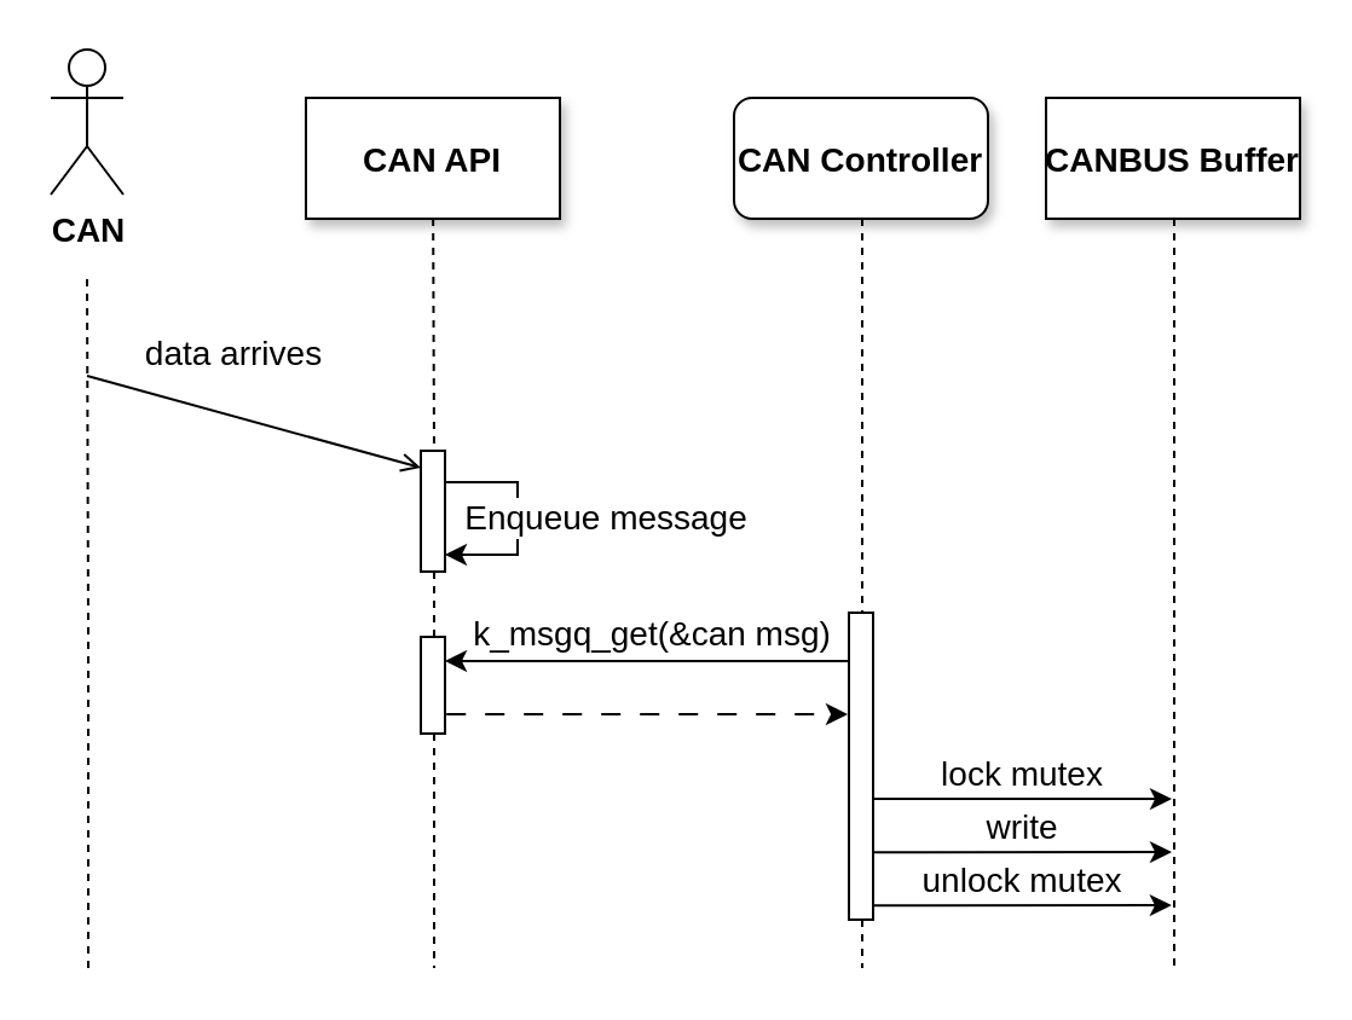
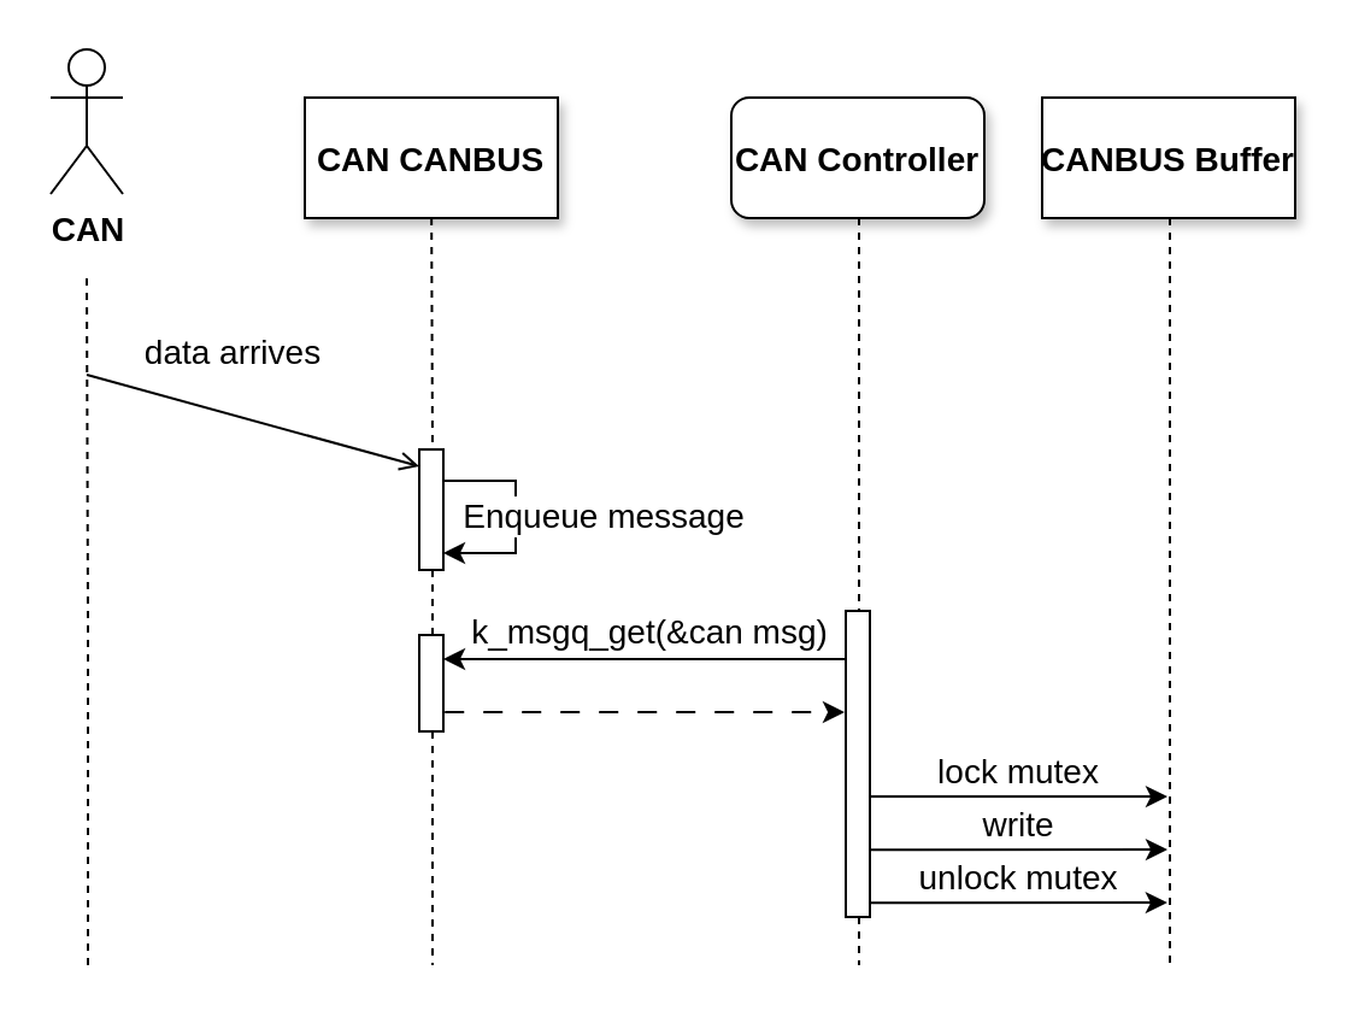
- <mxCell id="2" value="CAN API" style="shadow=1;fontFamily=Helvetica;fontSize=14;fontStyle=1" vertex="1" parent="1"><mxGeometry x="126" y="40" width="105" height="50" as="geometry" /></mxCell>
+ <mxCell id="2" value="CAN CANBUS" style="shadow=1;fontFamily=Helvetica;fontSize=14;fontStyle=1" vertex="1" parent="1"><mxGeometry x="126" y="40" width="105" height="50" as="geometry" /></mxCell>
